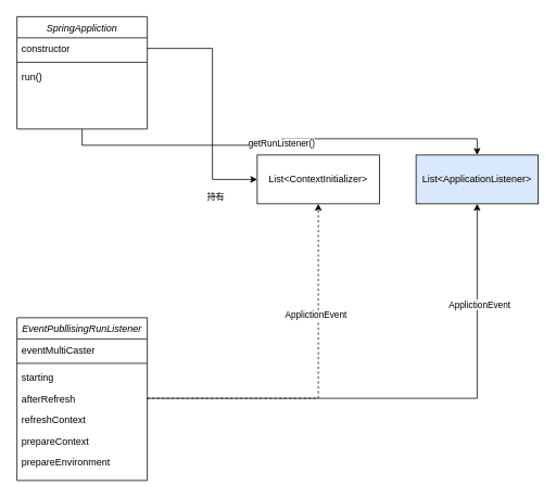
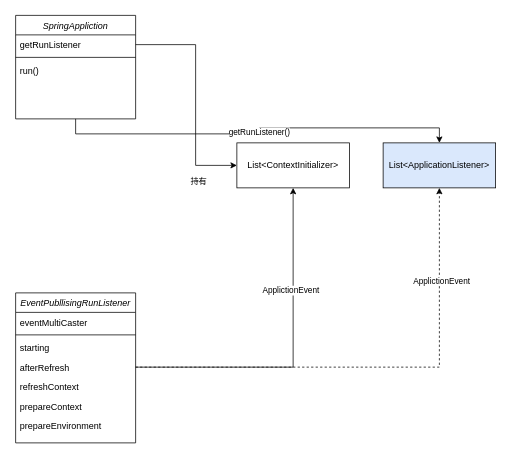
- <mxCell id="12" value="constructor" style="text;align=left;verticalAlign=top;spacingLeft=4;spacingRight=4;overflow=hidden;rotatable=0;points=[[0,0.5],[1,0.5]];portConstraint=eastwest;rounded=0;shadow=0;html=0;" parent="11" vertex="1"><mxGeometry y="26" width="160" height="26" as="geometry" /></mxCell>
+ <mxCell id="12" value="getRunListener" style="text;align=left;verticalAlign=top;spacingLeft=4;spacingRight=4;overflow=hidden;rotatable=0;points=[[0,0.5],[1,0.5]];portConstraint=eastwest;rounded=0;shadow=0;html=0;" parent="11" vertex="1"><mxGeometry y="26" width="160" height="26" as="geometry" /></mxCell>
- <mxCell id="19" style="edgeStyle=orthogonalEdgeStyle;rounded=0;orthogonalLoop=1;jettySize=auto;html=1;exitX=1;exitY=0.5;exitDx=0;exitDy=0;entryX=0.5;entryY=1;entryDx=0;entryDy=0;dashed=1;" parent="1" source="6" target="16" edge="1"><mxGeometry relative="1" as="geometry" /></mxCell>
+ <mxCell id="19" style="edgeStyle=orthogonalEdgeStyle;rounded=0;orthogonalLoop=1;jettySize=auto;html=1;exitX=1;exitY=0.5;exitDx=0;exitDy=0;entryX=0.5;entryY=1;entryDx=0;entryDy=0;" parent="1" source="6" target="16" edge="1"><mxGeometry relative="1" as="geometry" /></mxCell>
- <mxCell id="21" style="edgeStyle=orthogonalEdgeStyle;rounded=0;orthogonalLoop=1;jettySize=auto;html=1;exitX=1;exitY=0.5;exitDx=0;exitDy=0;entryX=0.5;entryY=1;entryDx=0;entryDy=0;" parent="1" source="6" target="15" edge="1"><mxGeometry relative="1" as="geometry" /></mxCell>
+ <mxCell id="21" style="edgeStyle=orthogonalEdgeStyle;rounded=0;orthogonalLoop=1;jettySize=auto;html=1;exitX=1;exitY=0.5;exitDx=0;exitDy=0;entryX=0.5;entryY=1;entryDx=0;entryDy=0;dashed=1;" parent="1" source="6" target="15" edge="1"><mxGeometry relative="1" as="geometry" /></mxCell>
